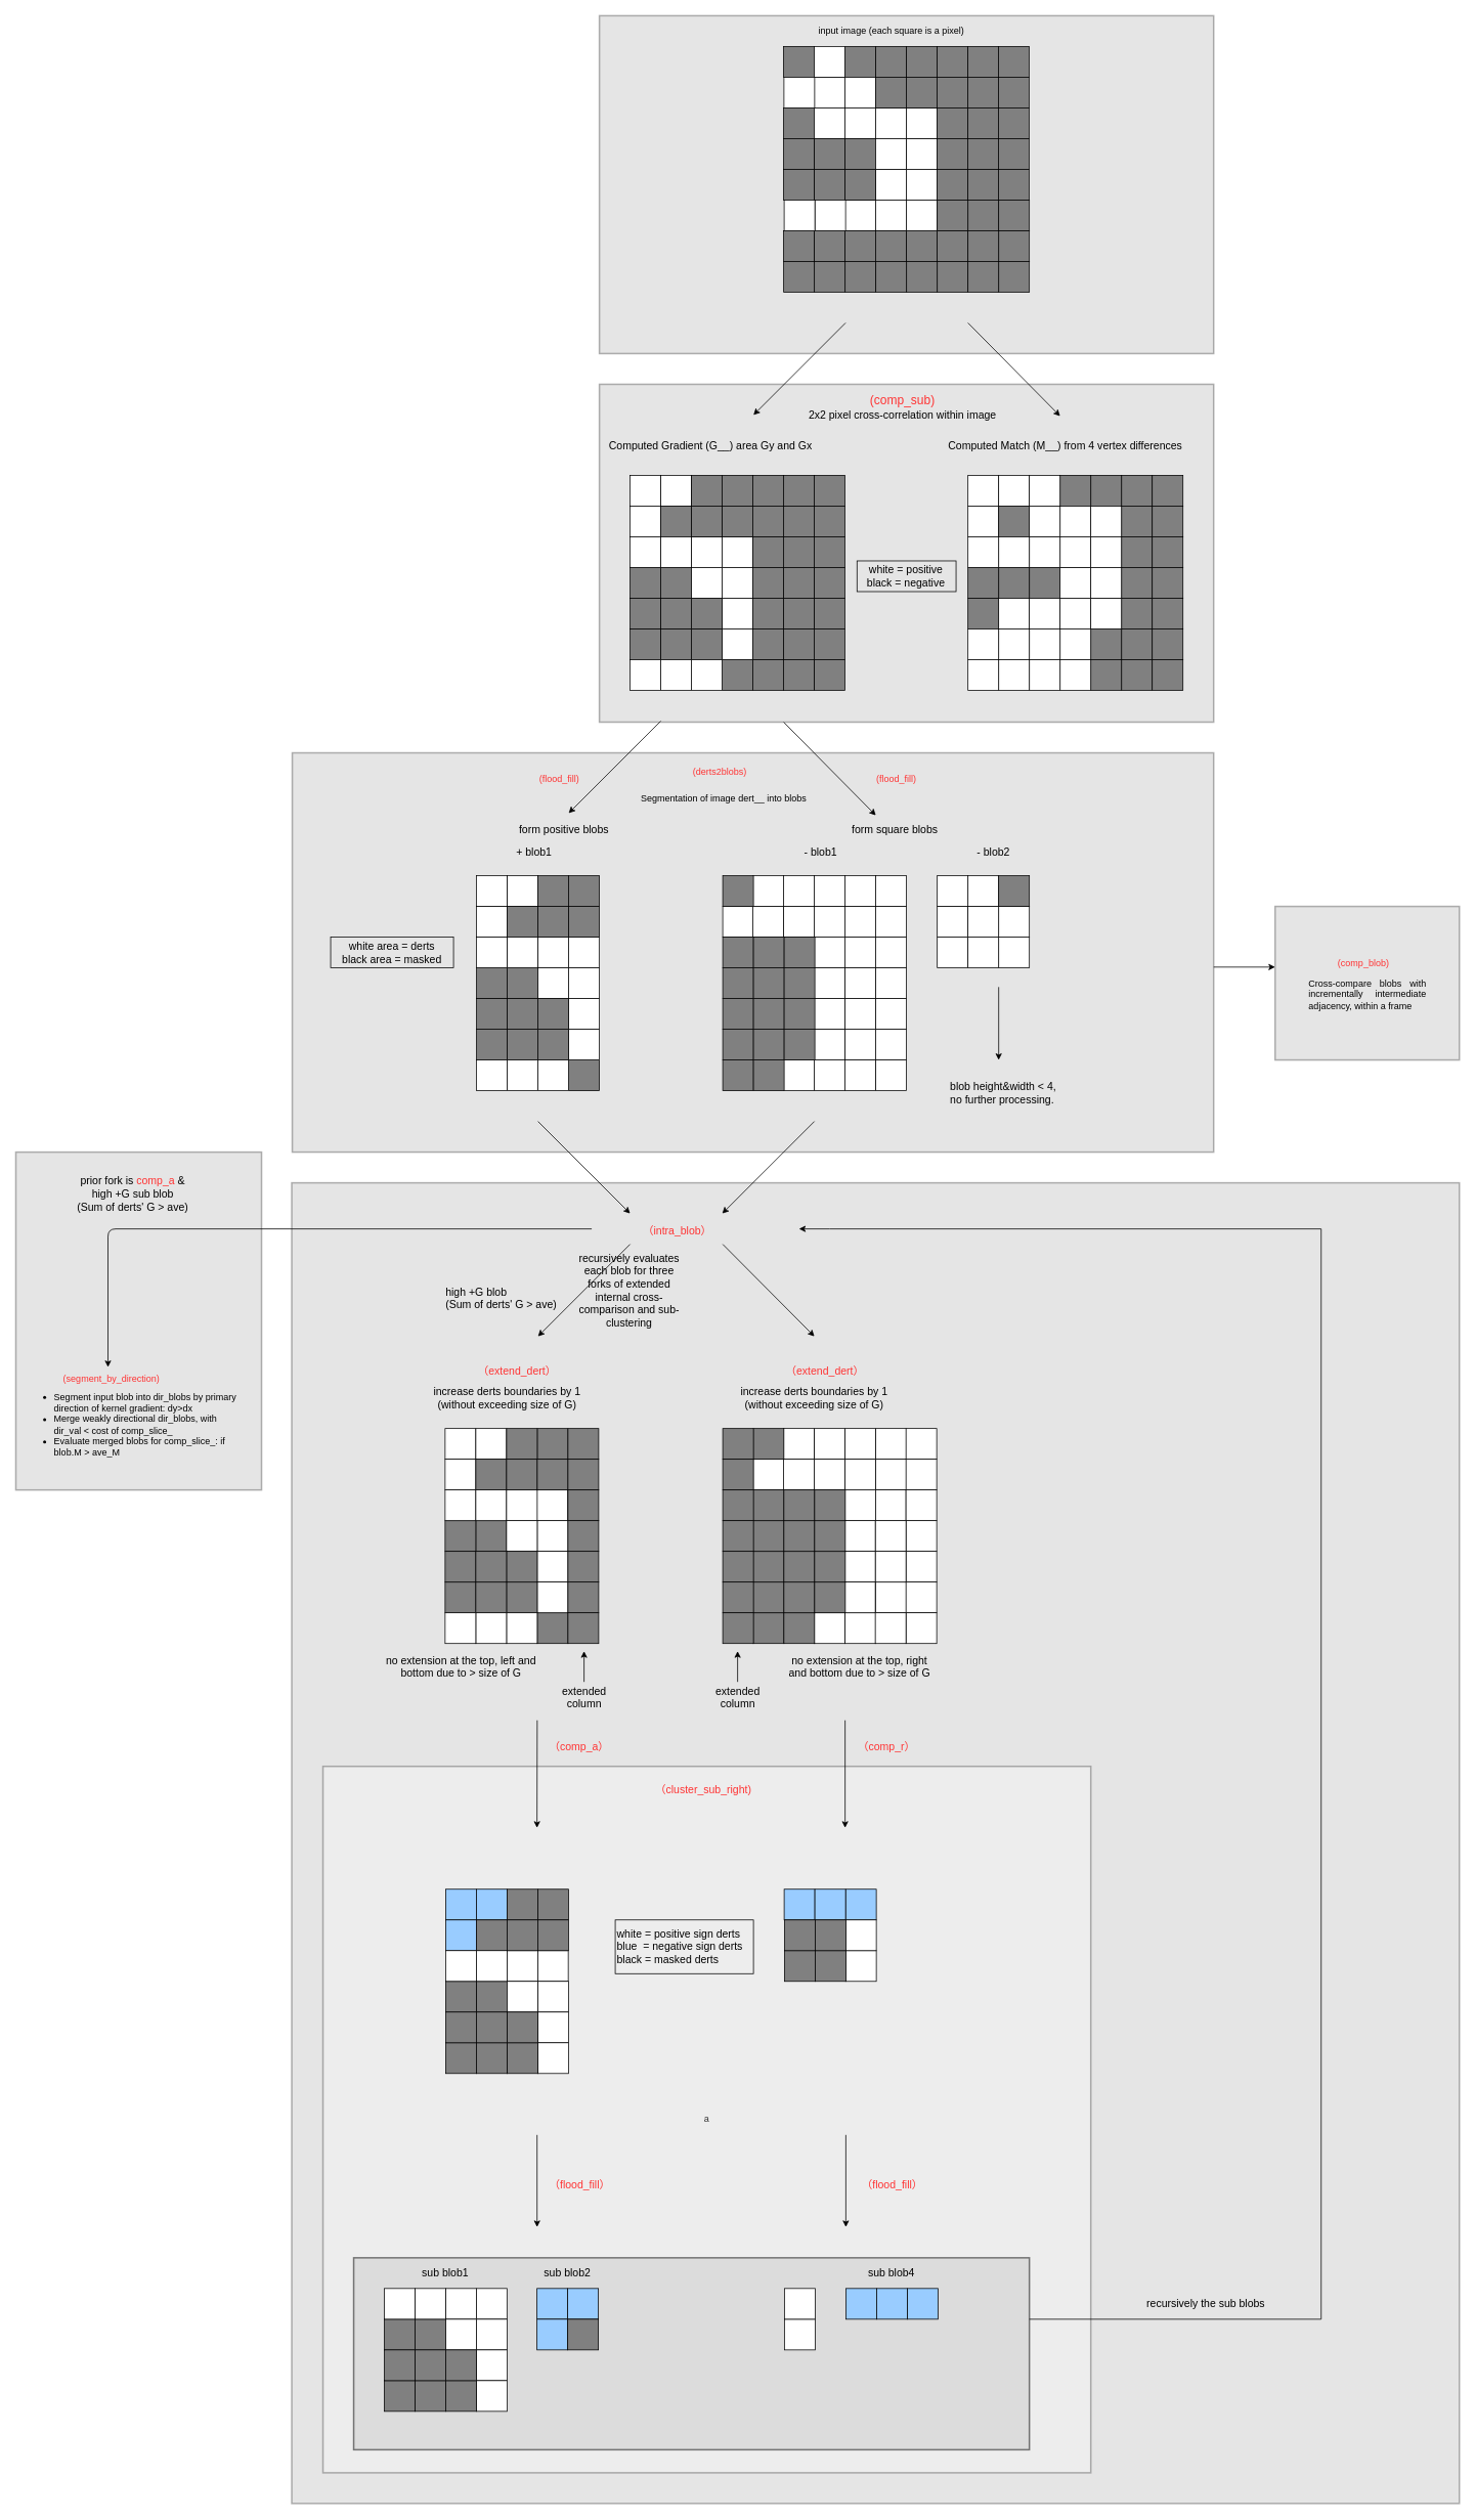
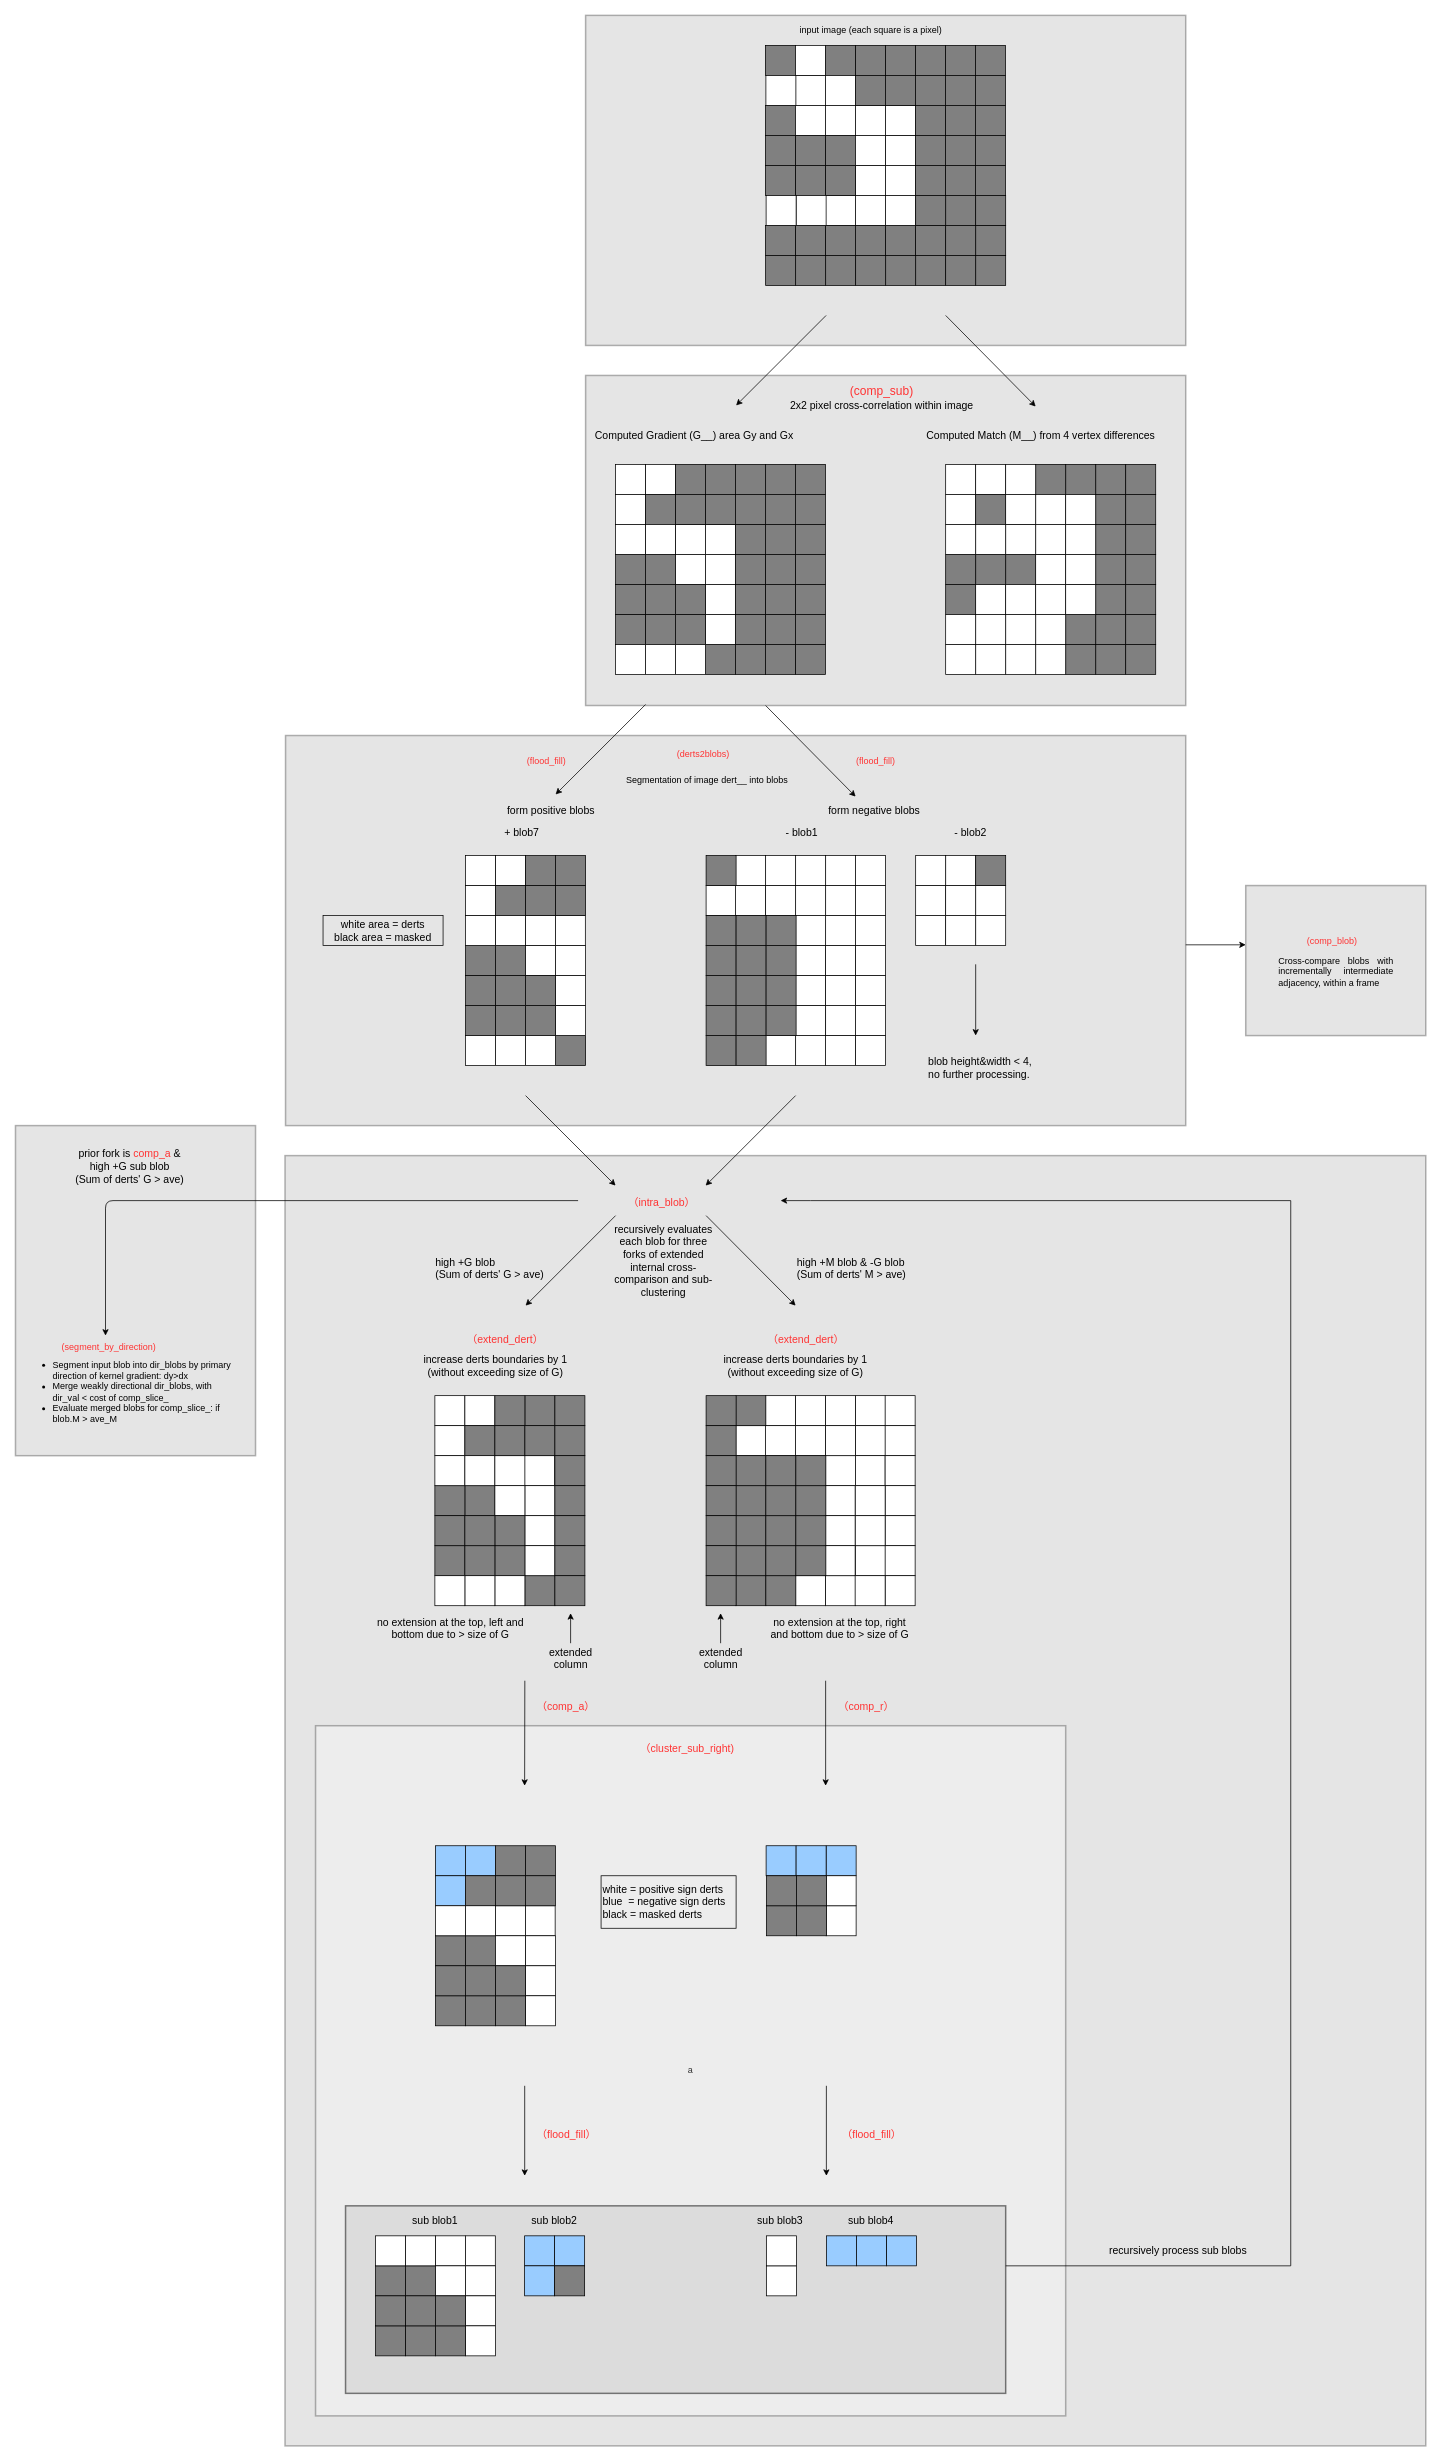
- <mxCell id="450" value="&lt;div&gt;white = positive&lt;/div&gt;&lt;div&gt;black = negative&lt;br&gt;&lt;/div&gt;" style="text;html=1;fillColor=none;align=center;verticalAlign=middle;whiteSpace=wrap;rounded=0;fontSize=14;strokeColor=#000000;" vertex="1" parent="1"><mxGeometry x="1115.49" y="730" width="129.02" height="40" as="geometry" /></mxCell>
- <mxCell id="82" value="form square blobs" style="text;html=1;strokeColor=none;fillColor=none;align=center;verticalAlign=middle;whiteSpace=wrap;rounded=0;dashed=1;fontSize=14;" parent="1" vertex="1"><mxGeometry x="1084.51" y="1060" width="160" height="40" as="geometry" /></mxCell>
+ <mxCell id="82" value="form negative blobs" style="text;html=1;strokeColor=none;fillColor=none;align=center;verticalAlign=middle;whiteSpace=wrap;rounded=0;dashed=1;fontSize=14;" parent="1" vertex="1"><mxGeometry x="1084.51" y="1060" width="160" height="40" as="geometry" /></mxCell>
- <mxCell id="76" value="&lt;font style=&quot;font-size: 14px&quot;&gt;+ blob1&lt;/font&gt;" style="text;html=1;strokeColor=none;fillColor=none;align=left;verticalAlign=middle;whiteSpace=wrap;rounded=0;" parent="1" vertex="1"><mxGeometry x="670" y="1090" width="70" height="40" as="geometry" /></mxCell>
+ <mxCell id="76" value="&lt;font style=&quot;font-size: 14px&quot;&gt;+ blob7&lt;/font&gt;" style="text;html=1;strokeColor=none;fillColor=none;align=left;verticalAlign=middle;whiteSpace=wrap;rounded=0;" parent="1" vertex="1"><mxGeometry x="670" y="1090" width="70" height="40" as="geometry" /></mxCell>
- <mxCell id="453" value="&lt;div align=&quot;center&quot;&gt;&lt;font style=&quot;font-size: 14px&quot;&gt;recursively evaluates each blob for three forks of extended internal cross-comparison and sub-clustering&lt;/font&gt;&lt;/div&gt;" style="text;html=1;strokeColor=none;fillColor=none;align=center;verticalAlign=middle;whiteSpace=wrap;rounded=0;opacity=50;" vertex="1" parent="1"><mxGeometry x="748.78" y="1635" width="140" height="90" as="geometry" /></mxCell>
+ <mxCell id="453" value="&lt;div align=&quot;center&quot;&gt;&lt;font style=&quot;font-size: 14px&quot;&gt;recursively evaluates each blob for three forks of extended internal cross-comparison and sub-clustering&lt;/font&gt;&lt;/div&gt;" style="text;html=1;strokeColor=none;fillColor=none;align=center;verticalAlign=middle;whiteSpace=wrap;rounded=0;opacity=50;" vertex="1" parent="1"><mxGeometry x="813.78" y="1635" width="140" height="90" as="geometry" /></mxCell>
+ <mxCell id="124" value="&lt;div&gt;&lt;font style=&quot;font-size: 14px&quot;&gt;high +M blob &amp;amp; -G blob&lt;br&gt;&lt;/font&gt;&lt;/div&gt;&lt;div&gt;&lt;font style=&quot;font-size: 14px&quot;&gt;(Sum of derts' M &amp;gt; ave)&lt;/font&gt;&lt;/div&gt;" style="text;html=1;strokeColor=none;fillColor=none;align=left;verticalAlign=middle;whiteSpace=wrap;rounded=0;" parent="1" vertex="1"><mxGeometry x="1059.53" y="1655" width="159.29" height="70" as="geometry" /></mxCell>
+ <mxCell id="441" value="&lt;font style=&quot;font-size: 14px&quot;&gt;sub blob3&lt;/font&gt;" style="text;html=1;strokeColor=none;fillColor=none;align=center;verticalAlign=middle;whiteSpace=wrap;rounded=0;" vertex="1" parent="1"><mxGeometry x="999.99" y="2940" width="79" height="40" as="geometry" /></mxCell>
- <mxCell id="443" value="&lt;font style=&quot;font-size: 14px&quot;&gt;recursively the sub blobs&lt;br&gt;&lt;/font&gt;" style="text;html=1;strokeColor=none;fillColor=none;align=center;verticalAlign=middle;whiteSpace=wrap;rounded=0;" vertex="1" parent="1"><mxGeometry x="1460" y="2980" width="220" height="40" as="geometry" /></mxCell>
+ <mxCell id="443" value="&lt;font style=&quot;font-size: 14px&quot;&gt;recursively process sub blobs&lt;br&gt;&lt;/font&gt;" style="text;html=1;strokeColor=none;fillColor=none;align=center;verticalAlign=middle;whiteSpace=wrap;rounded=0;" vertex="1" parent="1"><mxGeometry x="1460" y="2980" width="220" height="40" as="geometry" /></mxCell>
